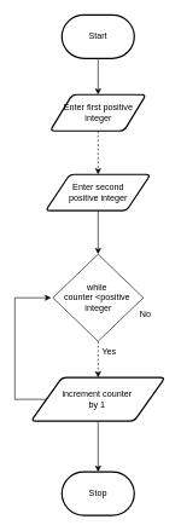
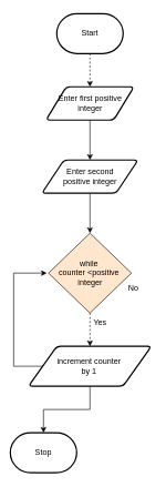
- <mxCell id="3" value="" style="edgeStyle=none;html=1;" edge="1" parent="1" source="4" target="9"><mxGeometry relative="1" as="geometry" /></mxCell>
+ <mxCell id="3" value="" style="edgeStyle=none;html=1;dashed=1;" edge="1" parent="1" source="4" target="9"><mxGeometry relative="1" as="geometry" /></mxCell>
- <mxCell id="8" value="" style="edgeStyle=none;html=1;dashed=1;" edge="1" parent="1" source="9" target="7"><mxGeometry relative="1" as="geometry" /></mxCell>
+ <mxCell id="8" value="" style="edgeStyle=none;html=1;" edge="1" parent="1" source="9" target="7"><mxGeometry relative="1" as="geometry" /></mxCell>
- <mxCell id="10" value="while&amp;nbsp;&lt;div&gt;counter &amp;lt;positive&amp;nbsp;&lt;/div&gt;&lt;div&gt;integer&lt;/div&gt;" style="rhombus;whiteSpace=wrap;html=1;" vertex="1" parent="1"><mxGeometry x="72.5" y="350" width="125" height="120" as="geometry" /></mxCell>
+ <mxCell id="10" value="while&amp;nbsp;&lt;div&gt;counter &amp;lt;positive&amp;nbsp;&lt;/div&gt;&lt;div&gt;integer&lt;/div&gt;" style="rhombus;whiteSpace=wrap;html=1;fillColor=#ffe6cc;" vertex="1" parent="1"><mxGeometry x="72.5" y="350" width="125" height="120" as="geometry" /></mxCell>
- <mxCell id="5" value="Stop" style="strokeWidth=2;html=1;shape=mxgraph.flowchart.terminator;whiteSpace=wrap;" vertex="1" parent="1"><mxGeometry x="85" y="650" width="100" height="60" as="geometry" /></mxCell>
+ <mxCell id="5" value="Stop" style="strokeWidth=2;html=1;shape=mxgraph.flowchart.terminator;whiteSpace=wrap;" vertex="1" parent="1"><mxGeometry x="15" y="650" width="100" height="60" as="geometry" /></mxCell>
